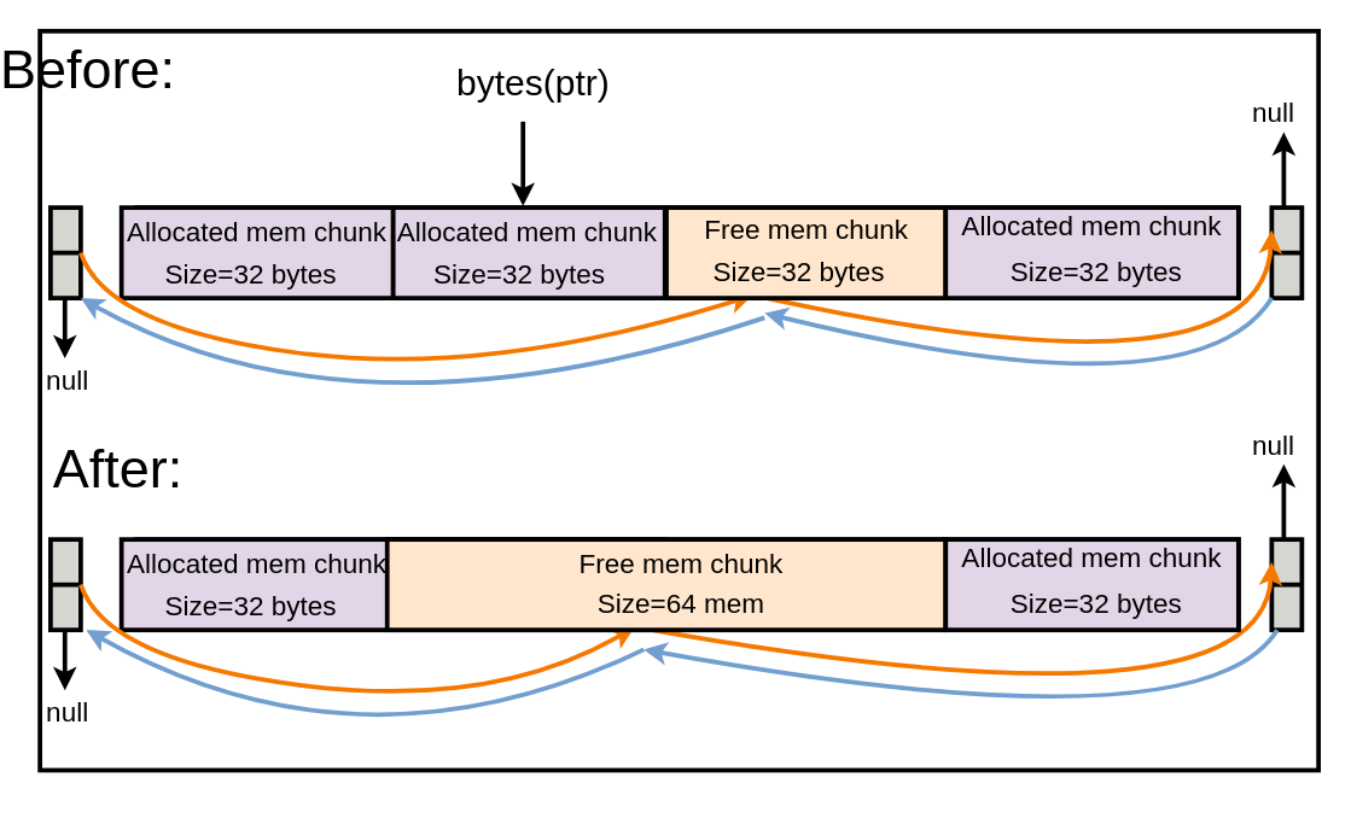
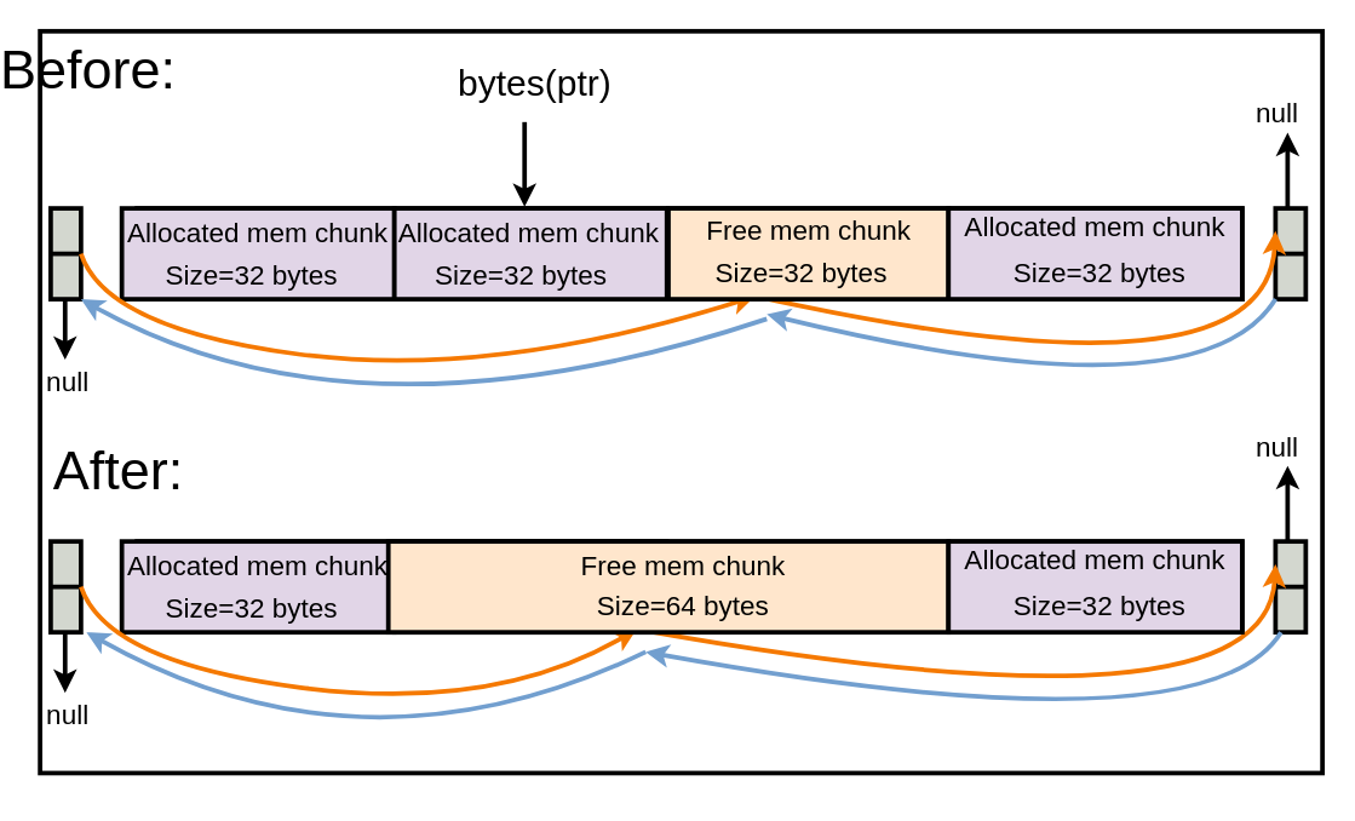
- <mxCell id="46" value="&lt;font style=&quot;font-size: 18px;&quot;&gt;Size=64 mem&lt;br&gt;&lt;/font&gt;" style="text;html=1;strokeColor=none;fillColor=none;align=center;verticalAlign=middle;whiteSpace=wrap;rounded=0;" vertex="1" parent="1"><mxGeometry x="383" y="385" width="124" height="30" as="geometry" /></mxCell>
+ <mxCell id="46" value="&lt;font style=&quot;font-size: 18px;&quot;&gt;Size=64 bytes&lt;br&gt;&lt;/font&gt;" style="text;html=1;strokeColor=none;fillColor=none;align=center;verticalAlign=middle;whiteSpace=wrap;rounded=0;" vertex="1" parent="1"><mxGeometry x="383" y="385" width="124" height="30" as="geometry" /></mxCell>
